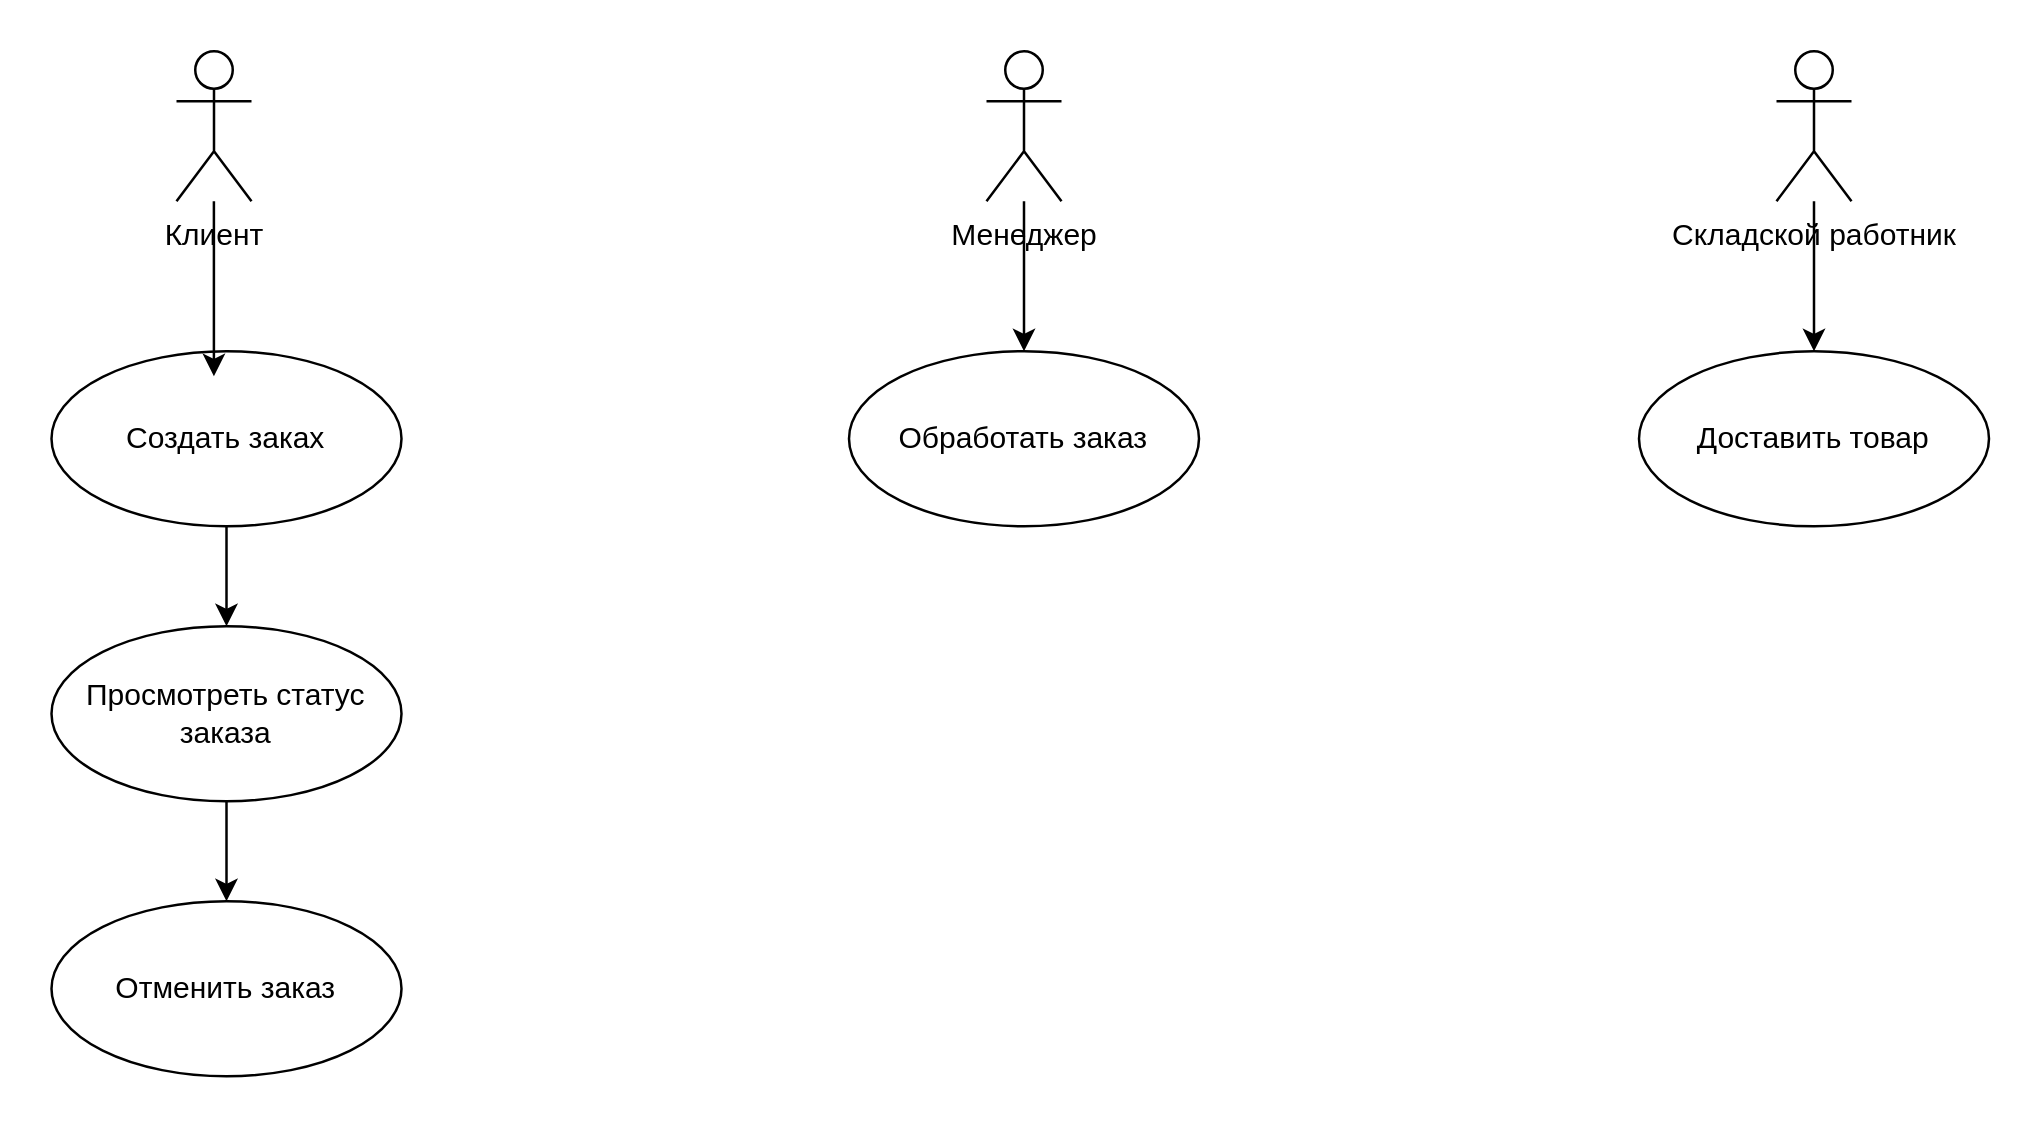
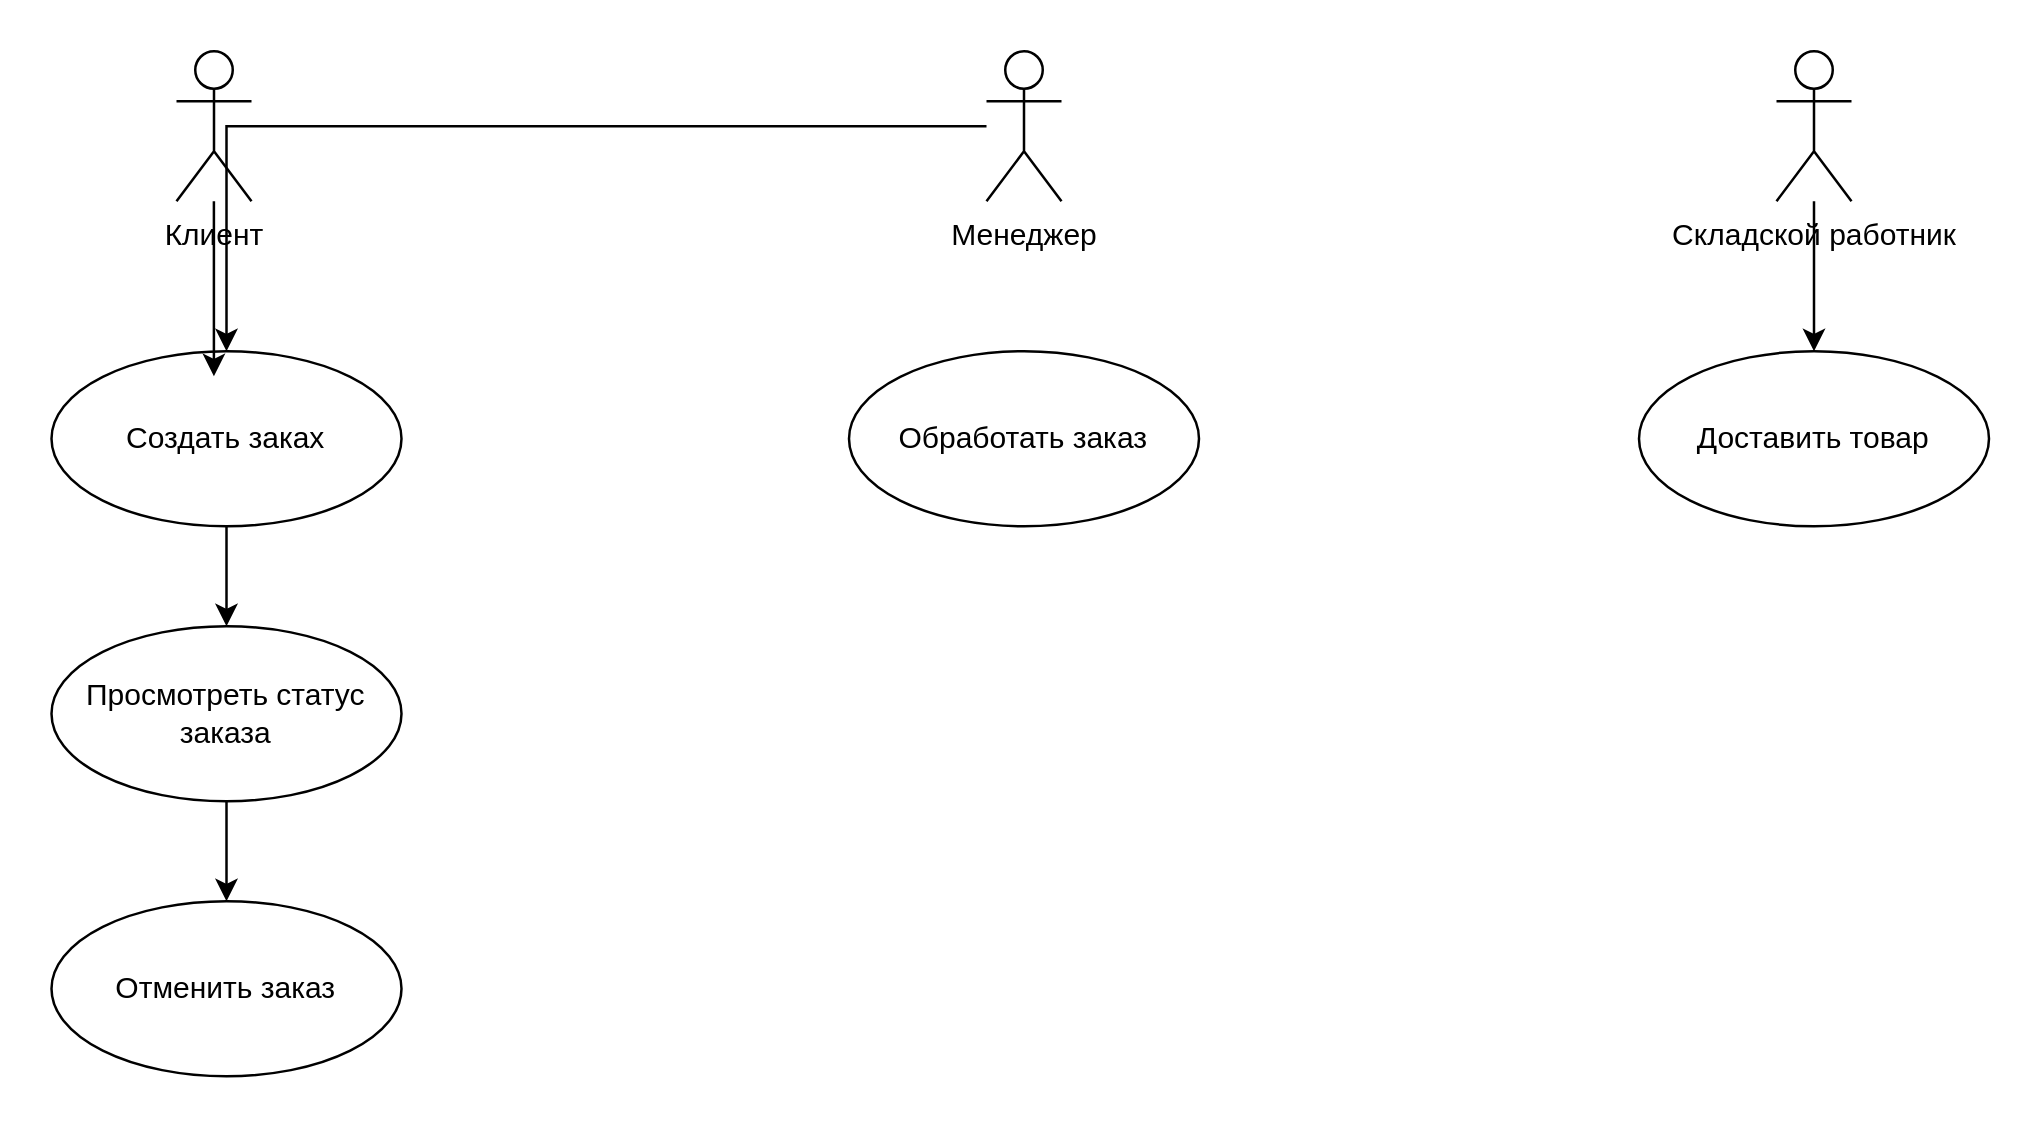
- <mxCell id="3" style="edgeStyle=orthogonalEdgeStyle;rounded=0;orthogonalLoop=1;jettySize=auto;html=1;" parent="1" source="4" target="13" edge="1"><mxGeometry relative="1" as="geometry" /></mxCell>
+ <mxCell id="3" style="edgeStyle=orthogonalEdgeStyle;rounded=0;orthogonalLoop=1;jettySize=auto;html=1;" parent="1" source="4" target="8" edge="1"><mxGeometry relative="1" as="geometry" /></mxCell>
